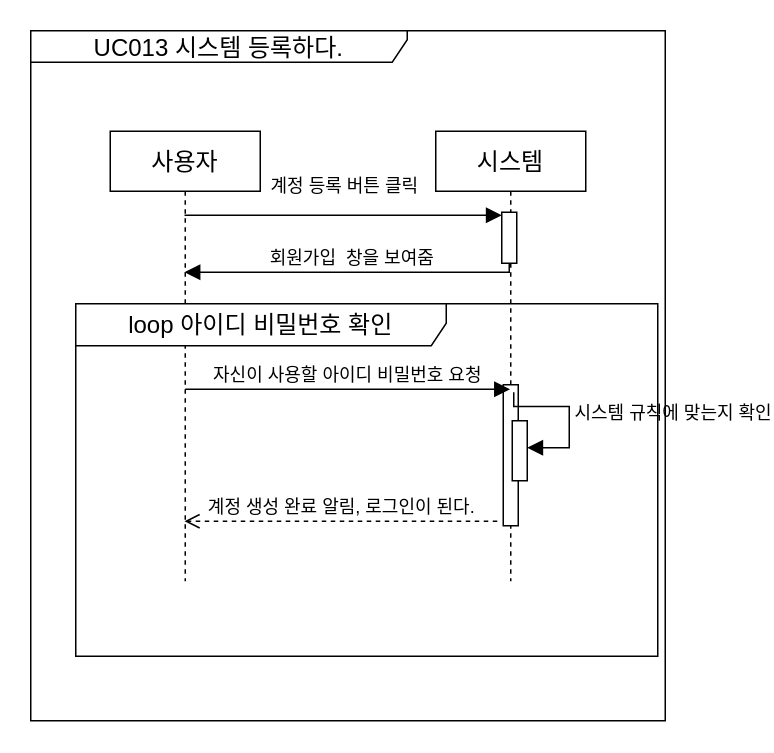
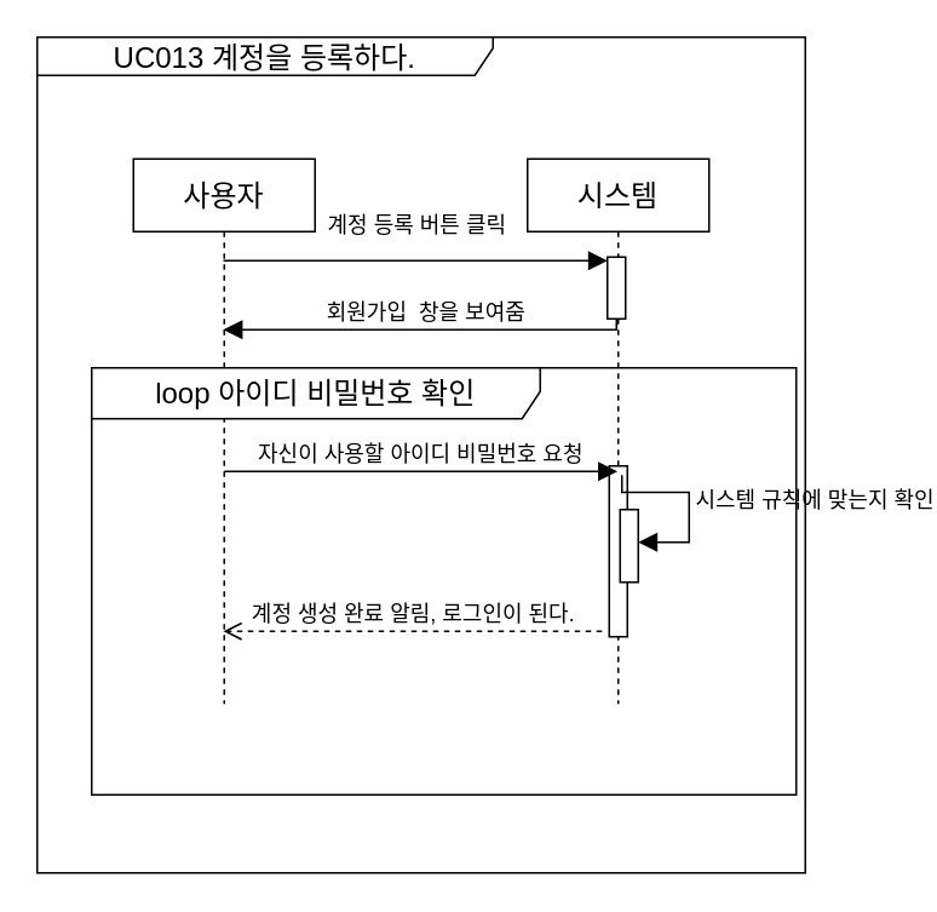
- <mxCell id="13" value="UC013 시스템 등록하다." style="shape=umlFrame;whiteSpace=wrap;html=1;pointerEvents=0;fontSize=16;width=251;height=21;" vertex="1" parent="1"><mxGeometry x="20" y="20" width="423" height="460" as="geometry" /></mxCell>
+ <mxCell id="13" value="UC013 계정을 등록하다." style="shape=umlFrame;whiteSpace=wrap;html=1;pointerEvents=0;fontSize=16;width=251;height=21;" vertex="1" parent="1"><mxGeometry x="20" y="20" width="423" height="460" as="geometry" /></mxCell>
